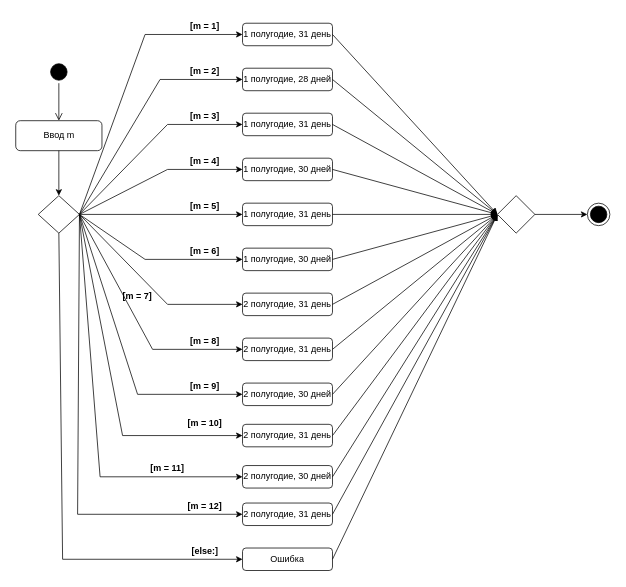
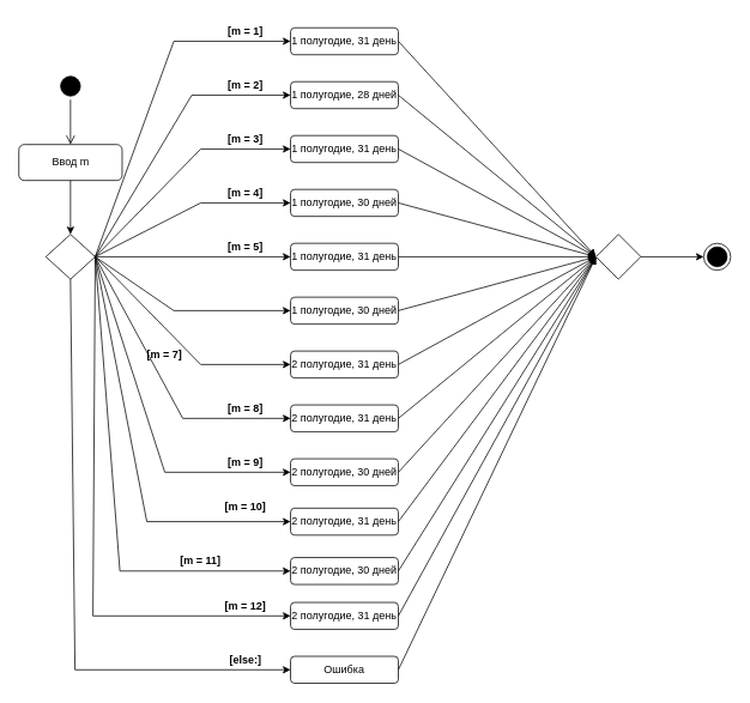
- <mxCell id="52" value="[m = 6]" style="text;align=center;fontStyle=1;verticalAlign=middle;spacingLeft=3;spacingRight=3;strokeColor=none;rotatable=0;points=[[0,0.5],[1,0.5]];portConstraint=eastwest;" vertex="1" parent="1"><mxGeometry x="233" y="320" width="80" height="26" as="geometry" /></mxCell>
